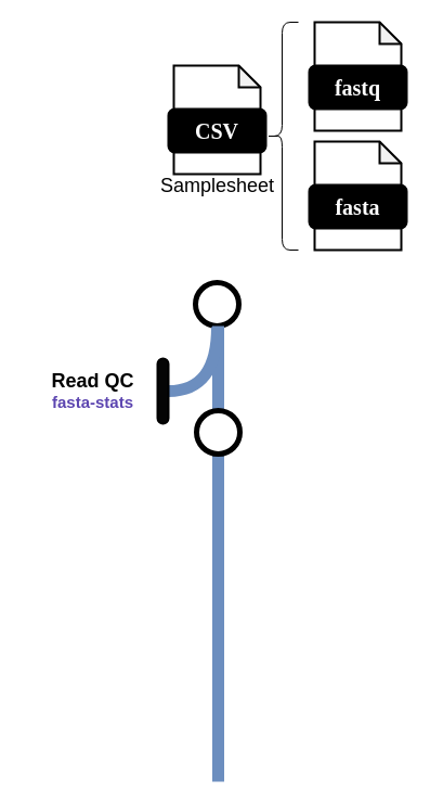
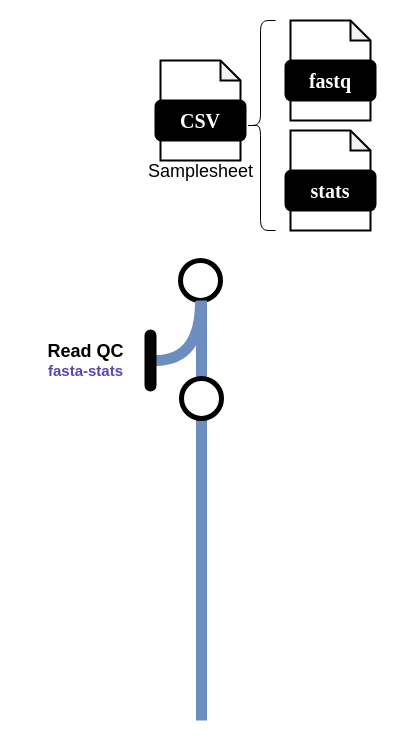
- <mxCell id="11" value="&lt;font data-font-src=&quot;https://fonts.googleapis.com/css?family=Maven+Pro&quot; face=&quot;Maven Pro&quot; color=&quot;#ffffff&quot;&gt;&lt;b&gt;&lt;font style=&quot;font-size: 20px;&quot;&gt;fasta&lt;/font&gt;&lt;/b&gt;&lt;/font&gt;" style="rounded=1;whiteSpace=wrap;html=1;strokeWidth=2;fillColor=#000000;" parent="9" vertex="1"><mxGeometry y="40" width="90" height="40" as="geometry" /></mxCell>
+ <mxCell id="11" value="&lt;font data-font-src=&quot;https://fonts.googleapis.com/css?family=Maven+Pro&quot; face=&quot;Maven Pro&quot; color=&quot;#ffffff&quot;&gt;&lt;b&gt;&lt;font style=&quot;font-size: 20px;&quot;&gt;stats&lt;/font&gt;&lt;/b&gt;&lt;/font&gt;" style="rounded=1;whiteSpace=wrap;html=1;strokeWidth=2;fillColor=#000000;" parent="9" vertex="1"><mxGeometry y="40" width="90" height="40" as="geometry" /></mxCell>
